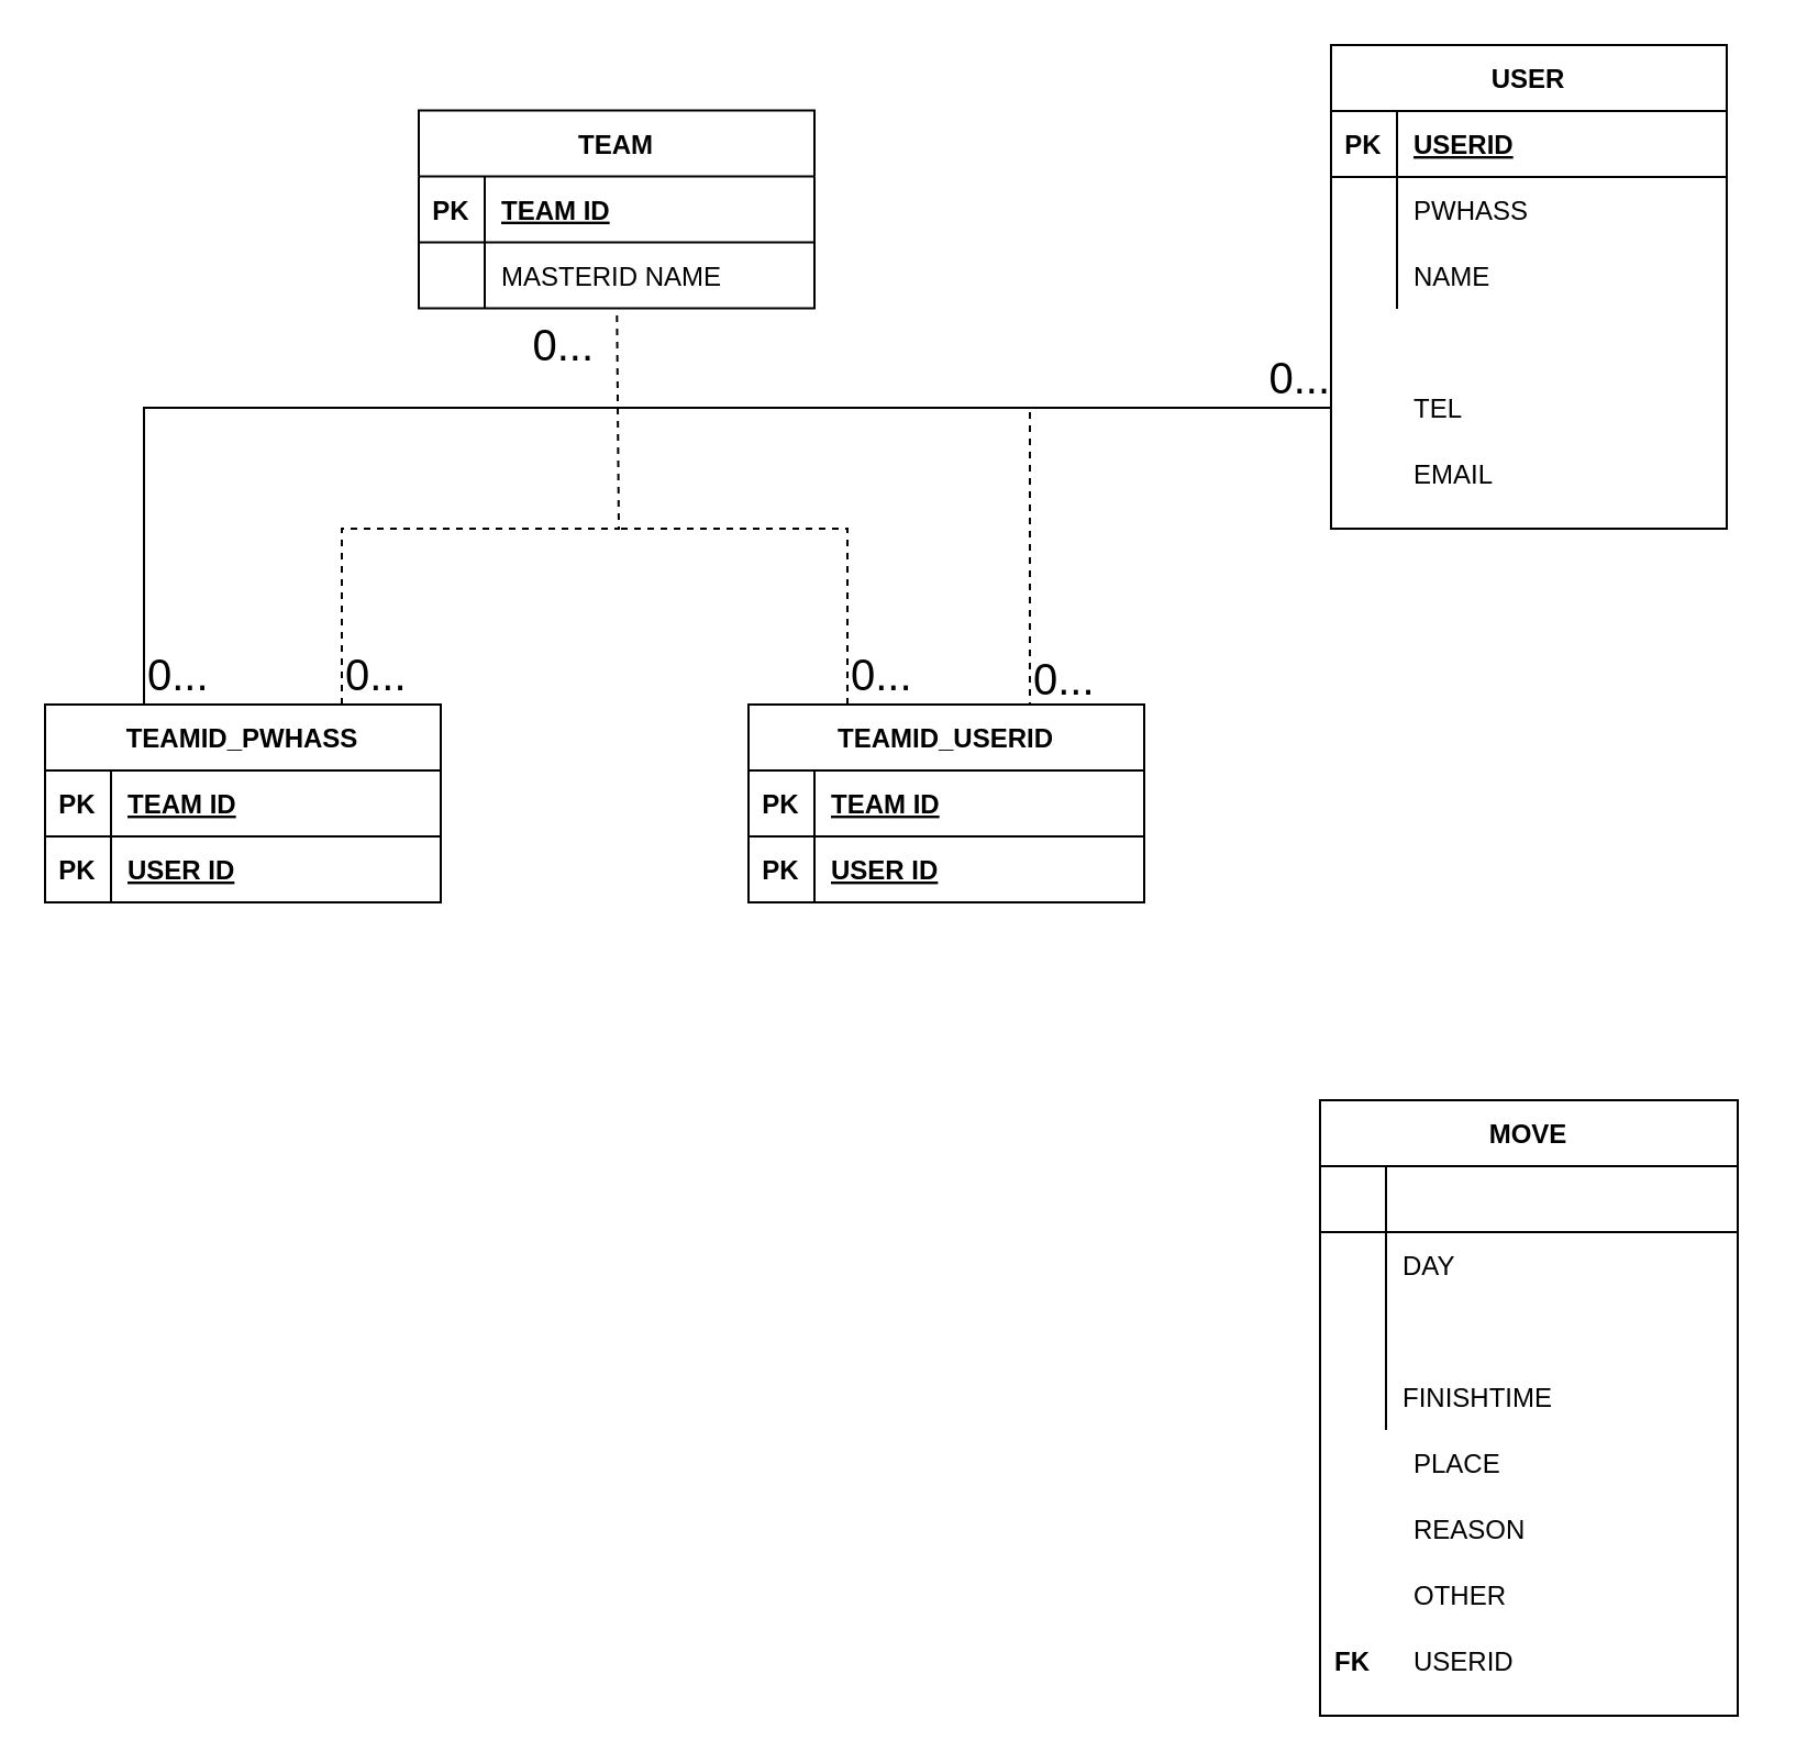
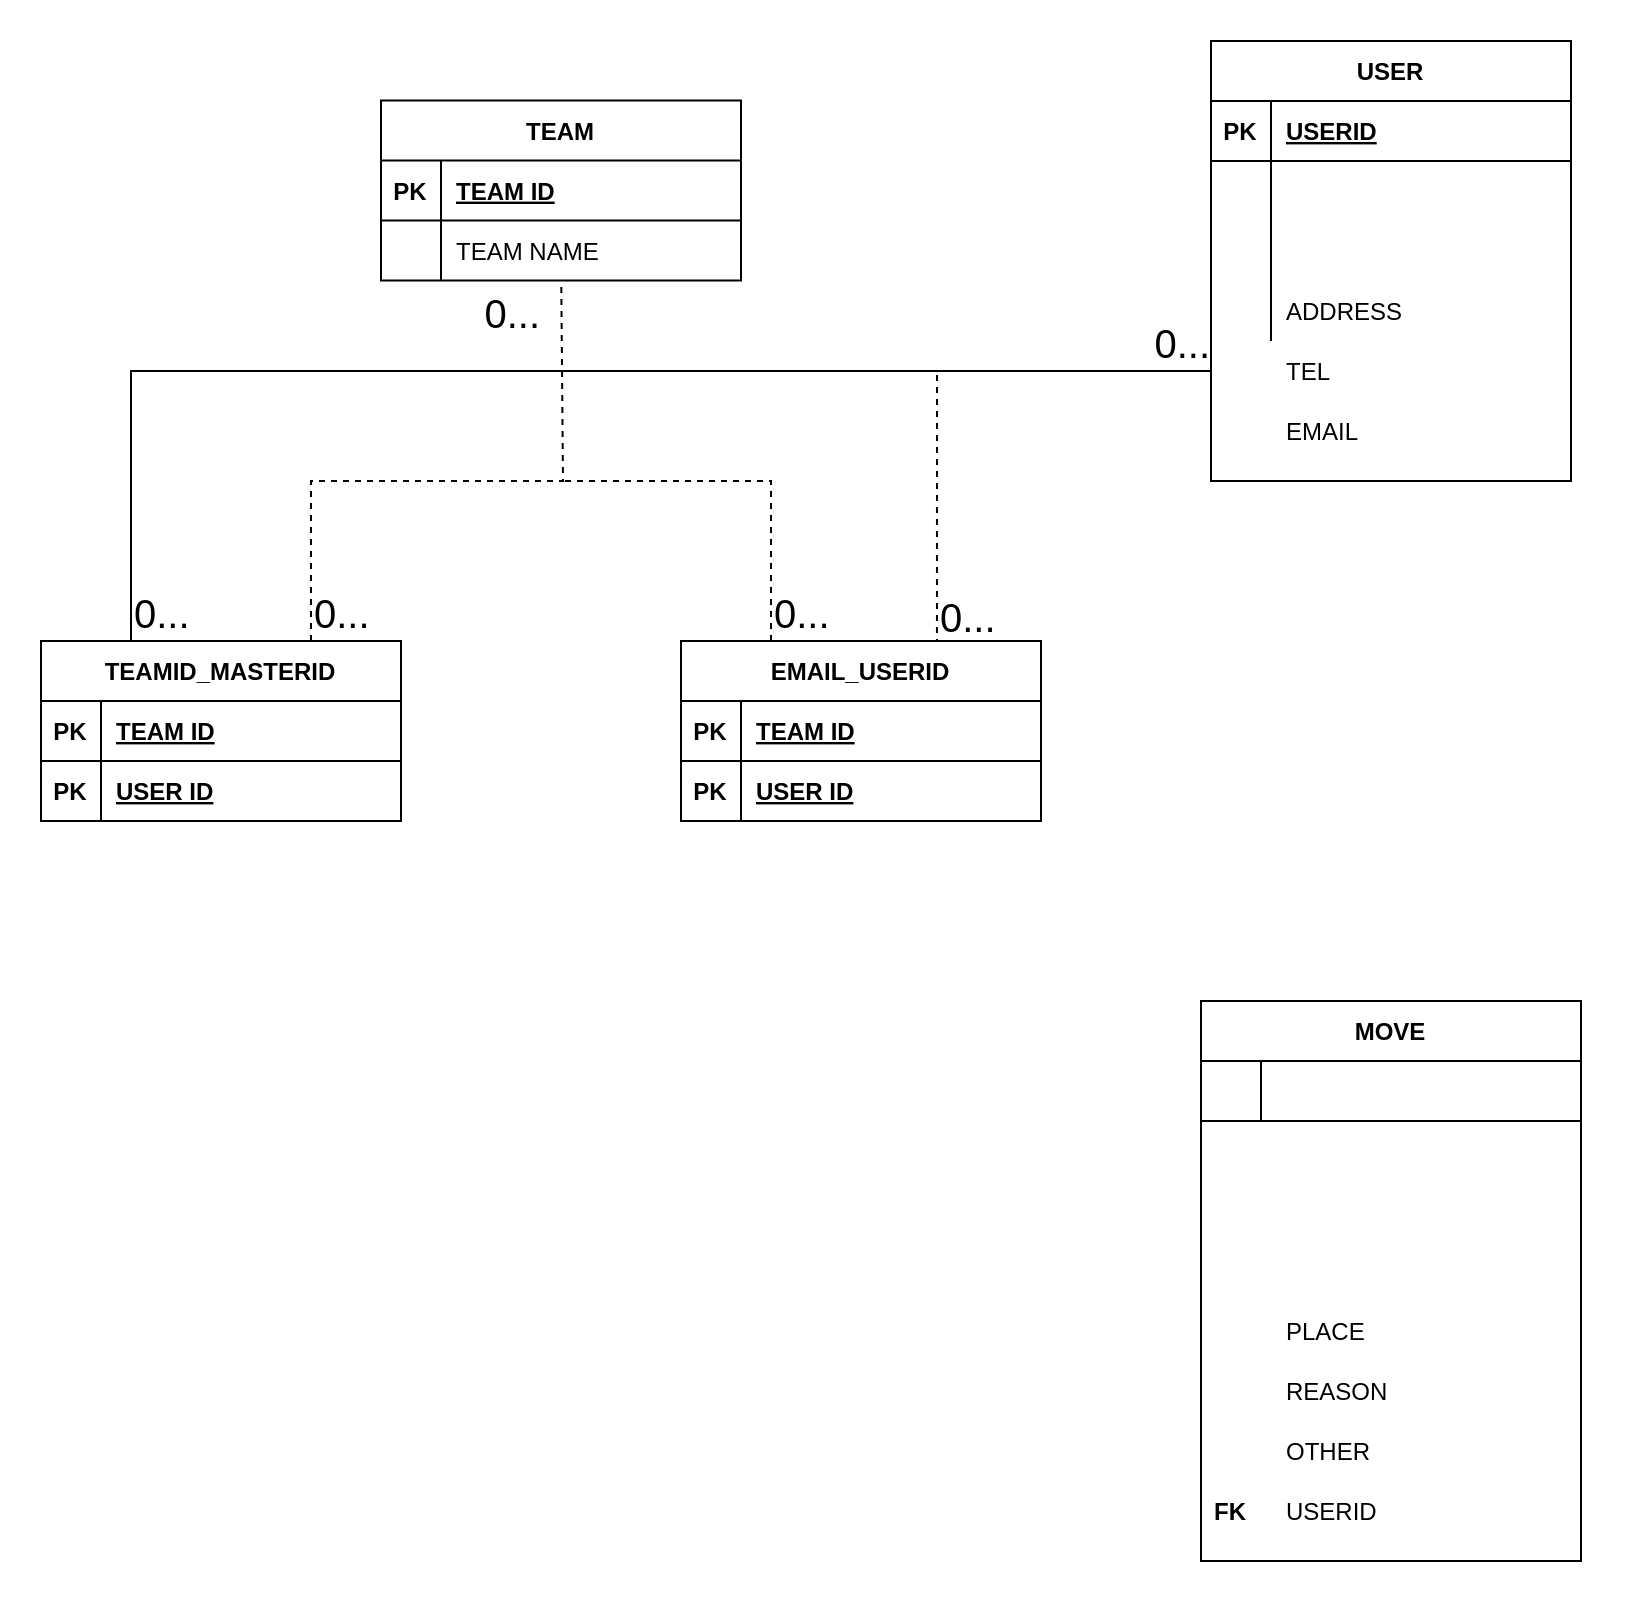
- <mxCell id="18" value="PWHASS" style="shape=partialRectangle;connectable=0;fillColor=none;top=0;left=0;bottom=0;right=0;align=left;spacingLeft=6;overflow=hidden;" parent="16" vertex="1"><mxGeometry x="30" width="150" height="30" as="geometry" /></mxCell>
- <mxCell id="21" value="NAME" style="shape=partialRectangle;connectable=0;fillColor=none;top=0;left=0;bottom=0;right=0;align=left;spacingLeft=6;overflow=hidden;" parent="19" vertex="1"><mxGeometry x="30" width="150" height="30" as="geometry" /></mxCell>
- <mxCell id="63" value="MASTERID NAME" style="shape=partialRectangle;connectable=0;fillColor=none;top=0;left=0;bottom=0;right=0;align=left;spacingLeft=6;overflow=hidden;" vertex="1" parent="61"><mxGeometry x="30" width="150" height="30" as="geometry" /></mxCell>
+ <mxCell id="63" value="TEAM NAME" style="shape=partialRectangle;connectable=0;fillColor=none;top=0;left=0;bottom=0;right=0;align=left;spacingLeft=6;overflow=hidden;" vertex="1" parent="61"><mxGeometry x="30" width="150" height="30" as="geometry" /></mxCell>
+ <mxCell id="24" value="ADDRESS" style="shape=partialRectangle;connectable=0;fillColor=none;top=0;left=0;bottom=0;right=0;align=left;spacingLeft=6;overflow=hidden;" parent="22" vertex="1"><mxGeometry x="30" width="150" height="30" as="geometry" /></mxCell>
- <mxCell id="45" value="TEAMID_PWHASS" style="shape=table;startSize=30;container=1;collapsible=1;childLayout=tableLayout;fixedRows=1;rowLines=0;fontStyle=1;align=center;resizeLast=1;" vertex="1" parent="1"><mxGeometry x="20" y="320" width="180" height="90" as="geometry" /></mxCell>
+ <mxCell id="45" value="TEAMID_MASTERID" style="shape=table;startSize=30;container=1;collapsible=1;childLayout=tableLayout;fixedRows=1;rowLines=0;fontStyle=1;align=center;resizeLast=1;" vertex="1" parent="1"><mxGeometry x="20" y="320" width="180" height="90" as="geometry" /></mxCell>
- <mxCell id="38" value="TEAMID_USERID" style="shape=table;startSize=30;container=1;collapsible=1;childLayout=tableLayout;fixedRows=1;rowLines=0;fontStyle=1;align=center;resizeLast=1;" vertex="1" parent="1"><mxGeometry x="340" y="320" width="180" height="90" as="geometry" /></mxCell>
+ <mxCell id="38" value="EMAIL_USERID" style="shape=table;startSize=30;container=1;collapsible=1;childLayout=tableLayout;fixedRows=1;rowLines=0;fontStyle=1;align=center;resizeLast=1;" vertex="1" parent="1"><mxGeometry x="340" y="320" width="180" height="90" as="geometry" /></mxCell>
- <mxCell id="31" value="DAY" style="shape=partialRectangle;connectable=0;fillColor=none;top=0;left=0;bottom=0;right=0;align=left;spacingLeft=6;overflow=hidden;" parent="29" vertex="1"><mxGeometry x="30" width="160" height="30" as="geometry" /></mxCell>
- <mxCell id="36" value="FINISHTIME" style="shape=partialRectangle;connectable=0;fillColor=none;top=0;left=0;bottom=0;right=0;align=left;spacingLeft=6;overflow=hidden;" parent="34" vertex="1"><mxGeometry x="30" width="160" height="30" as="geometry" /></mxCell>
